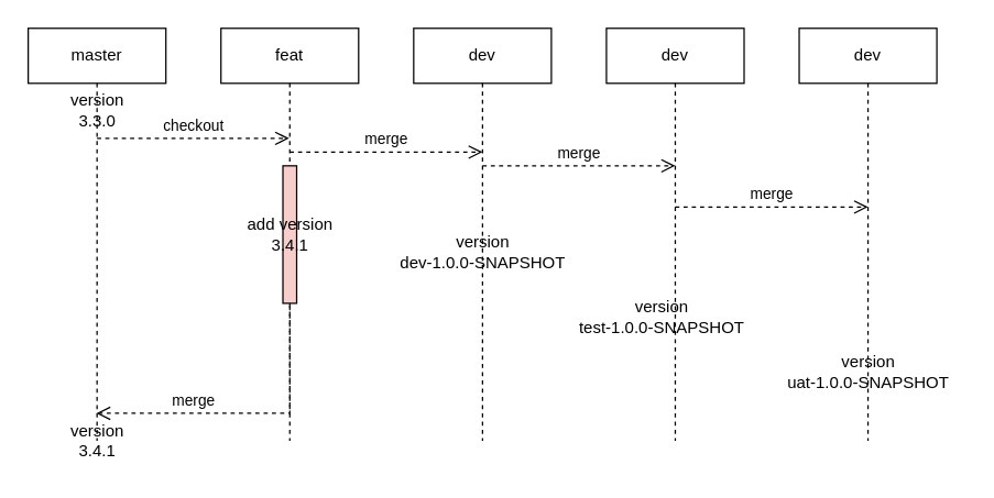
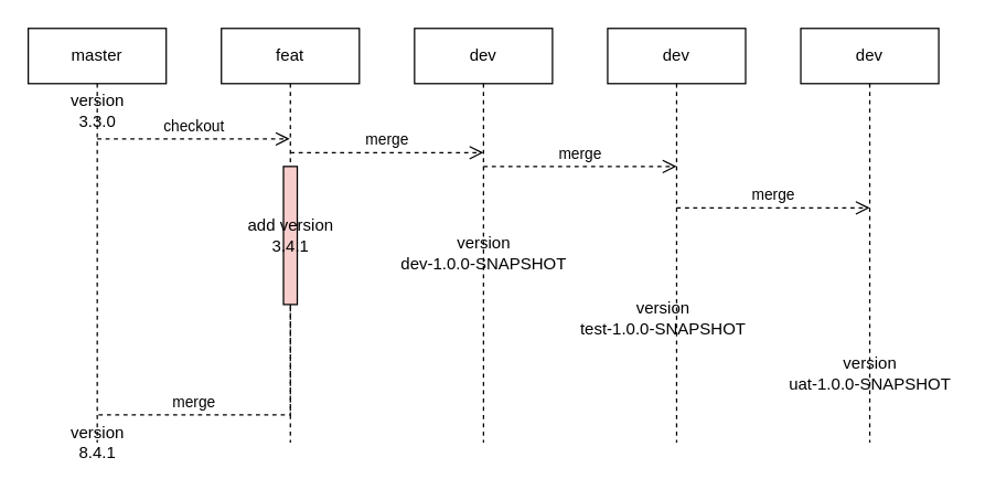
- <mxCell id="10" value="merge" style="html=1;verticalAlign=bottom;endArrow=open;dashed=1;endSize=8;edgeStyle=elbowEdgeStyle;elbow=vertical;curved=0;rounded=0;" edge="1" parent="1" source="9" target="2"><mxGeometry x="0.36" relative="1" as="geometry"><mxPoint x="220" y="300" as="targetPoint" /><Array as="points"><mxPoint x="160" y="300" /></Array><mxPoint x="80" y="300" as="sourcePoint" /><mxPoint as="offset" /></mxGeometry></mxCell>
+ <mxCell id="10" value="merge" style="html=1;verticalAlign=bottom;endArrow=none;dashed=1;endSize=8;edgeStyle=elbowEdgeStyle;elbow=vertical;curved=0;rounded=0;" edge="1" parent="1" source="9" target="2"><mxGeometry x="0.36" relative="1" as="geometry"><mxPoint x="220" y="300" as="targetPoint" /><Array as="points"><mxPoint x="160" y="300" /></Array><mxPoint x="80" y="300" as="sourcePoint" /><mxPoint as="offset" /></mxGeometry></mxCell>
- <mxCell id="18" value="version&lt;div&gt;3.4.1&lt;/div&gt;" style="text;html=1;align=center;verticalAlign=middle;resizable=0;points=[];autosize=1;strokeColor=none;fillColor=none;" vertex="1" parent="1"><mxGeometry x="40" y="300" width="60" height="40" as="geometry" /></mxCell>
+ <mxCell id="18" value="version&lt;div&gt;8.4.1&lt;/div&gt;" style="text;html=1;align=center;verticalAlign=middle;resizable=0;points=[];autosize=1;strokeColor=none;fillColor=none;" vertex="1" parent="1"><mxGeometry x="40" y="300" width="60" height="40" as="geometry" /></mxCell>
